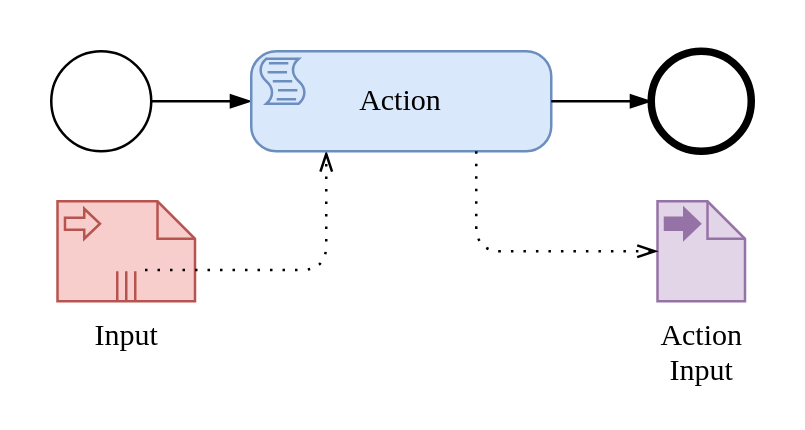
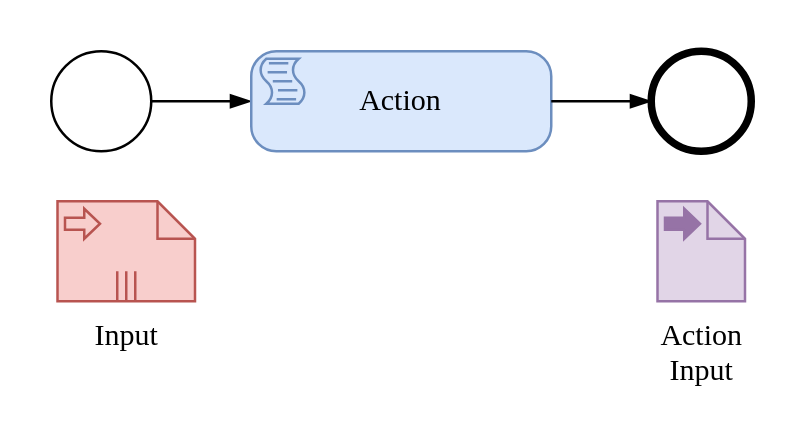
- <mxCell id="10" value="" style="edgeStyle=elbowEdgeStyle;fontSize=12;html=1;endFill=0;startFill=0;endSize=6;startSize=6;dashed=1;dashPattern=1 4;endArrow=openThin;startArrow=none;exitX=0.75;exitY=1;exitDx=0;exitDy=0;exitPerimeter=0;entryX=0;entryY=0.5;entryDx=0;entryDy=0;entryPerimeter=0;" edge="1" parent="1" source="6" target="9"><mxGeometry width="160" relative="1" as="geometry"><mxPoint x="65" y="187.5" as="sourcePoint" /><mxPoint x="250" y="180" as="targetPoint" /><Array as="points"><mxPoint x="190" y="120" /><mxPoint x="170" y="140" /></Array></mxGeometry></mxCell>
- <mxCell id="3" value="" style="edgeStyle=elbowEdgeStyle;fontSize=12;html=1;endFill=0;startFill=0;endSize=6;startSize=6;dashed=1;dashPattern=1 4;endArrow=openThin;startArrow=none;exitX=0;exitY=0;exitDx=35;exitDy=27.5;exitPerimeter=0;entryX=0.25;entryY=1;entryDx=0;entryDy=0;entryPerimeter=0;" edge="1" parent="1" source="2" target="6"><mxGeometry width="160" relative="1" as="geometry"><mxPoint x="100" y="110" as="sourcePoint" /><mxPoint x="180" y="100" as="targetPoint" /><Array as="points"><mxPoint x="130" y="90" /><mxPoint x="100" y="100" /><mxPoint x="130" y="150" /><mxPoint x="160" y="130" /></Array></mxGeometry></mxCell>
